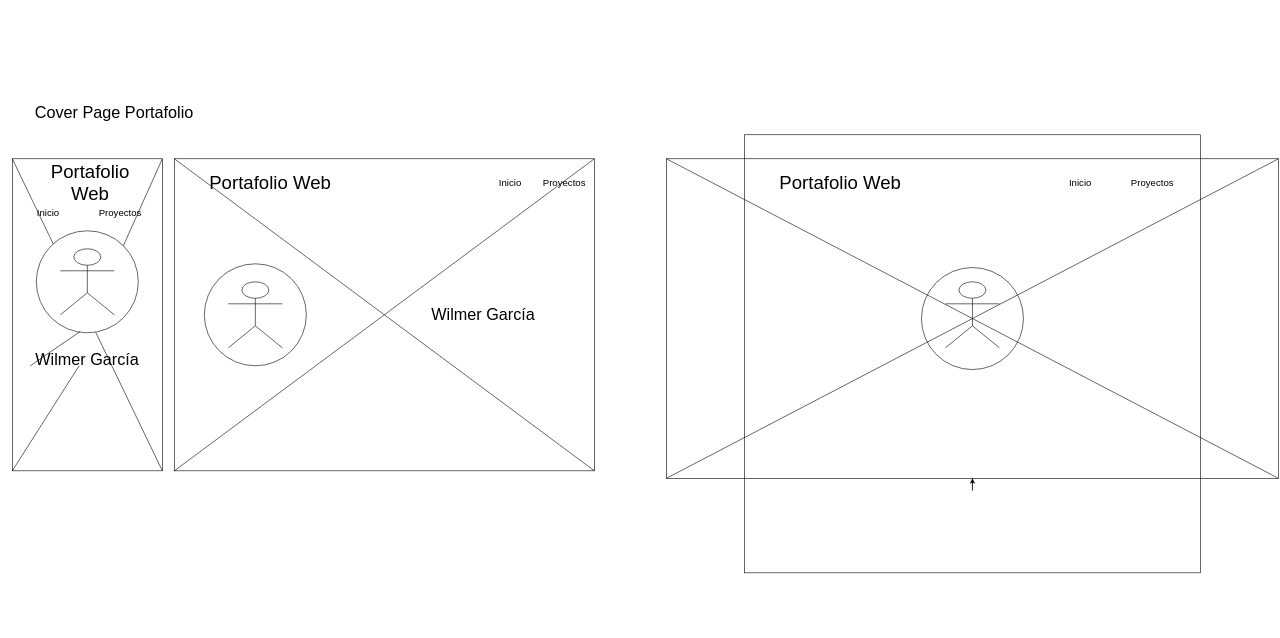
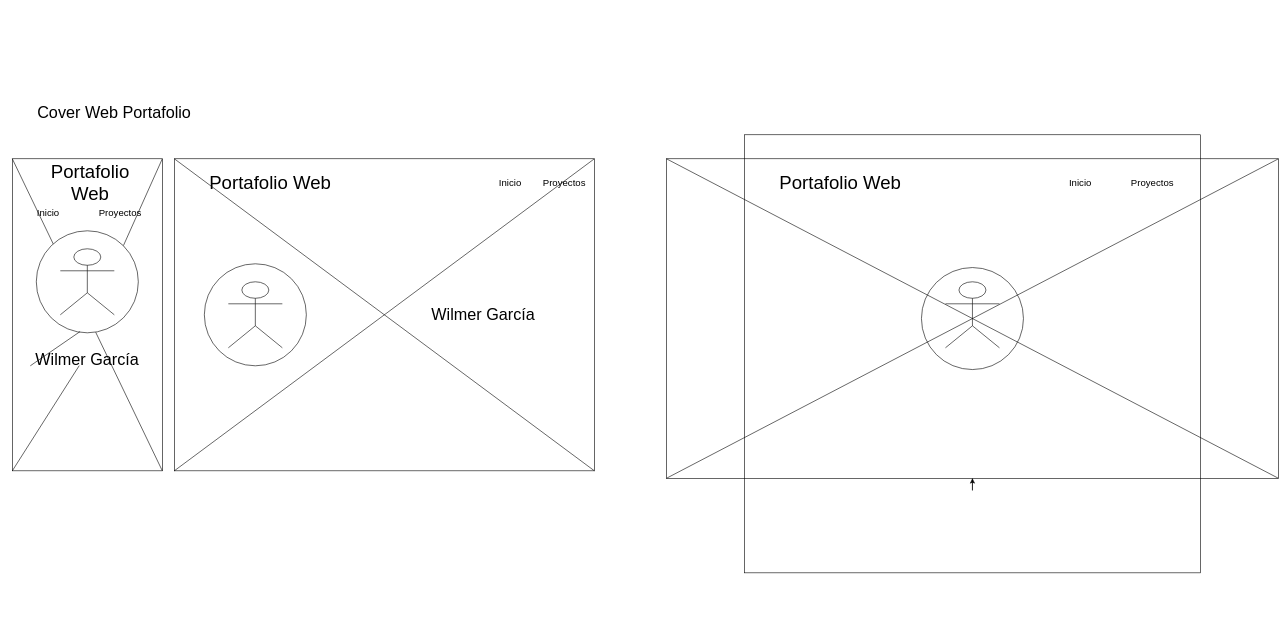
- <mxCell id="5" value="Cover Page Portafolio" style="text;html=1;strokeColor=none;fillColor=none;align=center;verticalAlign=middle;whiteSpace=wrap;rounded=0;fontSize=27;" parent="1" vertex="1"><mxGeometry x="20" y="176.5" width="340" height="20" as="geometry" /></mxCell>
+ <mxCell id="5" value="Cover Web Portafolio" style="text;html=1;strokeColor=none;fillColor=none;align=center;verticalAlign=middle;whiteSpace=wrap;rounded=0;fontSize=27;" parent="1" vertex="1"><mxGeometry x="20" y="176.5" width="340" height="20" as="geometry" /></mxCell>
